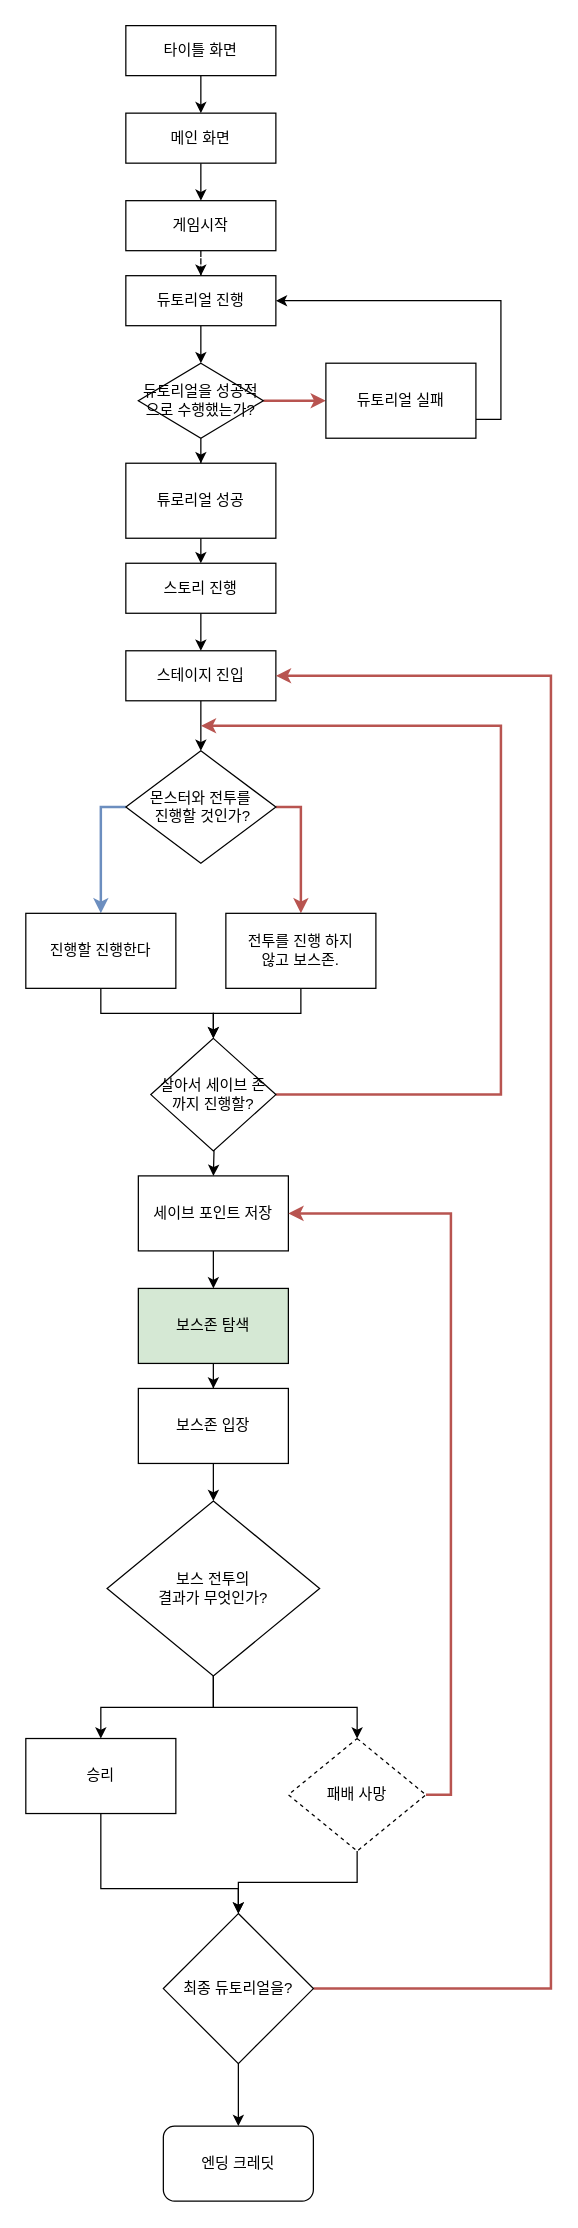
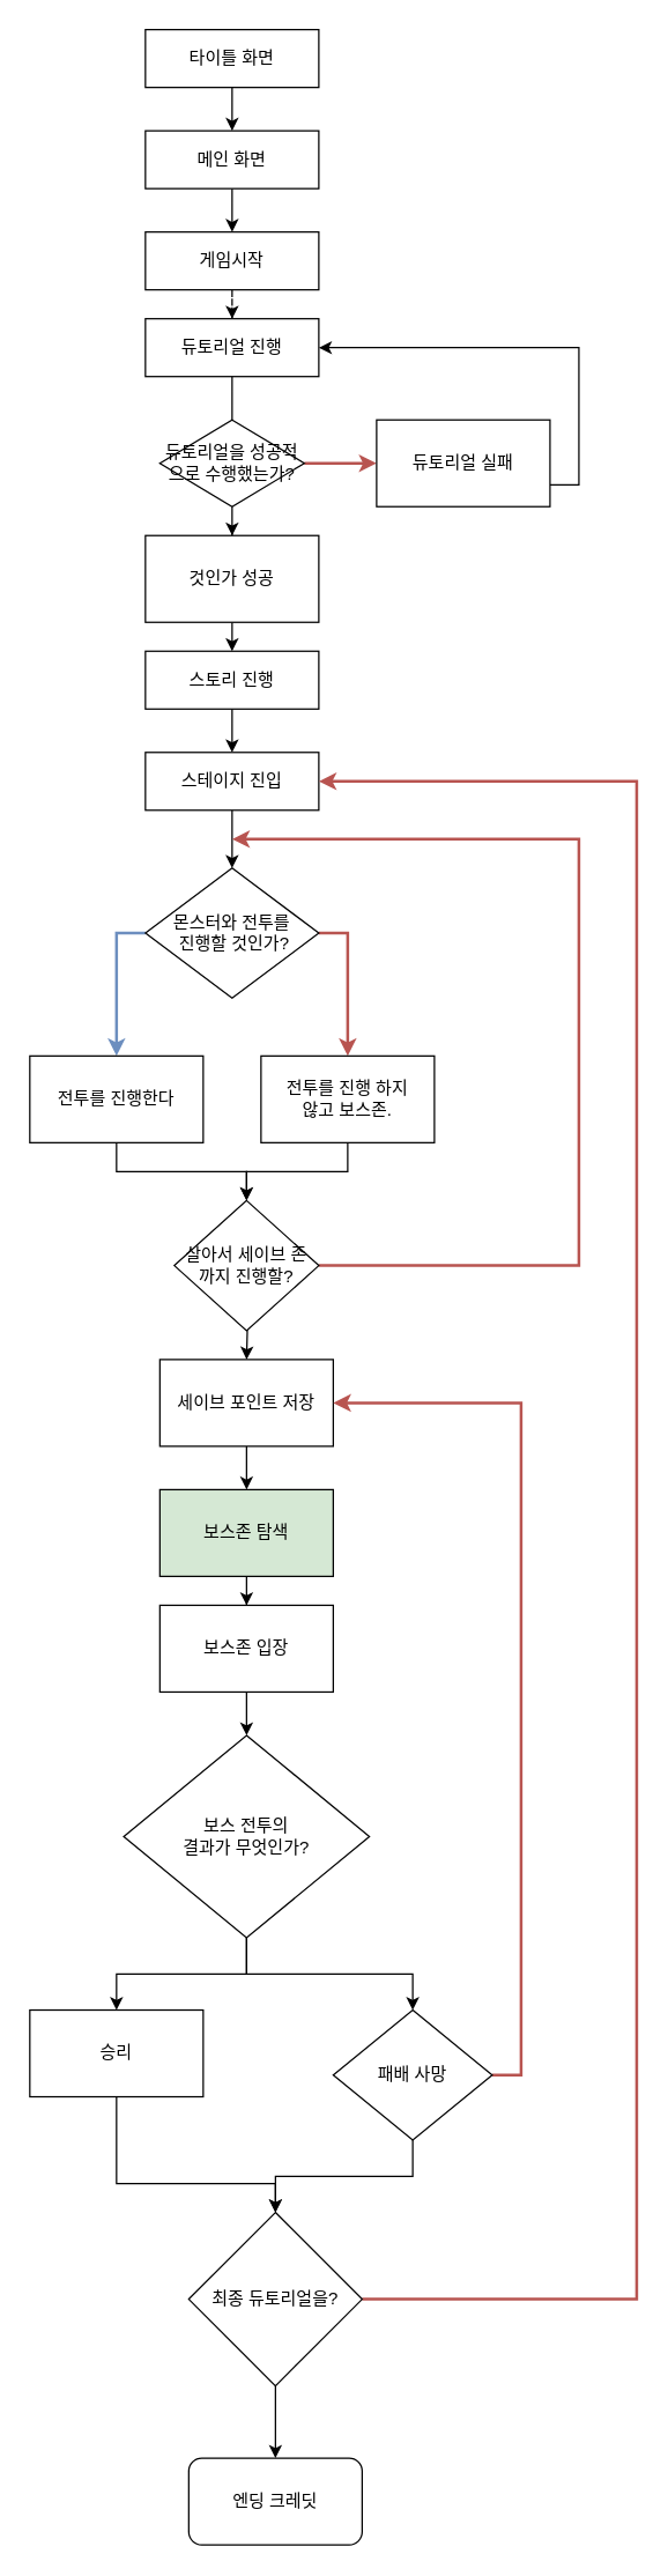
- <mxCell id="22" value="" style="edgeStyle=orthogonalEdgeStyle;rounded=0;orthogonalLoop=1;jettySize=auto;html=1;" edge="1" parent="1" source="23" target="21"><mxGeometry relative="1" as="geometry" /></mxCell>
+ <mxCell id="22" value="" style="edgeStyle=orthogonalEdgeStyle;rounded=0;orthogonalLoop=1;jettySize=auto;html=1;endArrow=none;" edge="1" parent="1" source="23" target="21"><mxGeometry relative="1" as="geometry" /></mxCell>
- <mxCell id="27" value="튜로리얼 성공" style="whiteSpace=wrap;html=1;rounded=0;glass=0;strokeWidth=1;shadow=0;" vertex="1" parent="1"><mxGeometry x="100" y="370" width="120" height="60" as="geometry" /></mxCell>
+ <mxCell id="27" value="것인가 성공" style="whiteSpace=wrap;html=1;rounded=0;glass=0;strokeWidth=1;shadow=0;" vertex="1" parent="1"><mxGeometry x="100" y="370" width="120" height="60" as="geometry" /></mxCell>
- <mxCell id="18" value="진행할 진행한다" style="whiteSpace=wrap;html=1;rounded=0;glass=0;strokeWidth=1;shadow=0;" vertex="1" parent="1"><mxGeometry x="20" y="730" width="120" height="60" as="geometry" /></mxCell>
+ <mxCell id="18" value="전투를 진행한다" style="whiteSpace=wrap;html=1;rounded=0;glass=0;strokeWidth=1;shadow=0;" vertex="1" parent="1"><mxGeometry x="20" y="730" width="120" height="60" as="geometry" /></mxCell>
- <mxCell id="44" value="패배 사망" style="rhombus;whiteSpace=wrap;html=1;rounded=0;glass=0;strokeWidth=1;shadow=0;dashed=1;" vertex="1" parent="1"><mxGeometry x="230" y="1390" width="110" height="90" as="geometry" /></mxCell>
+ <mxCell id="44" value="패배 사망" style="rhombus;whiteSpace=wrap;html=1;rounded=0;glass=0;strokeWidth=1;shadow=0;" vertex="1" parent="1"><mxGeometry x="230" y="1390" width="110" height="90" as="geometry" /></mxCell>
